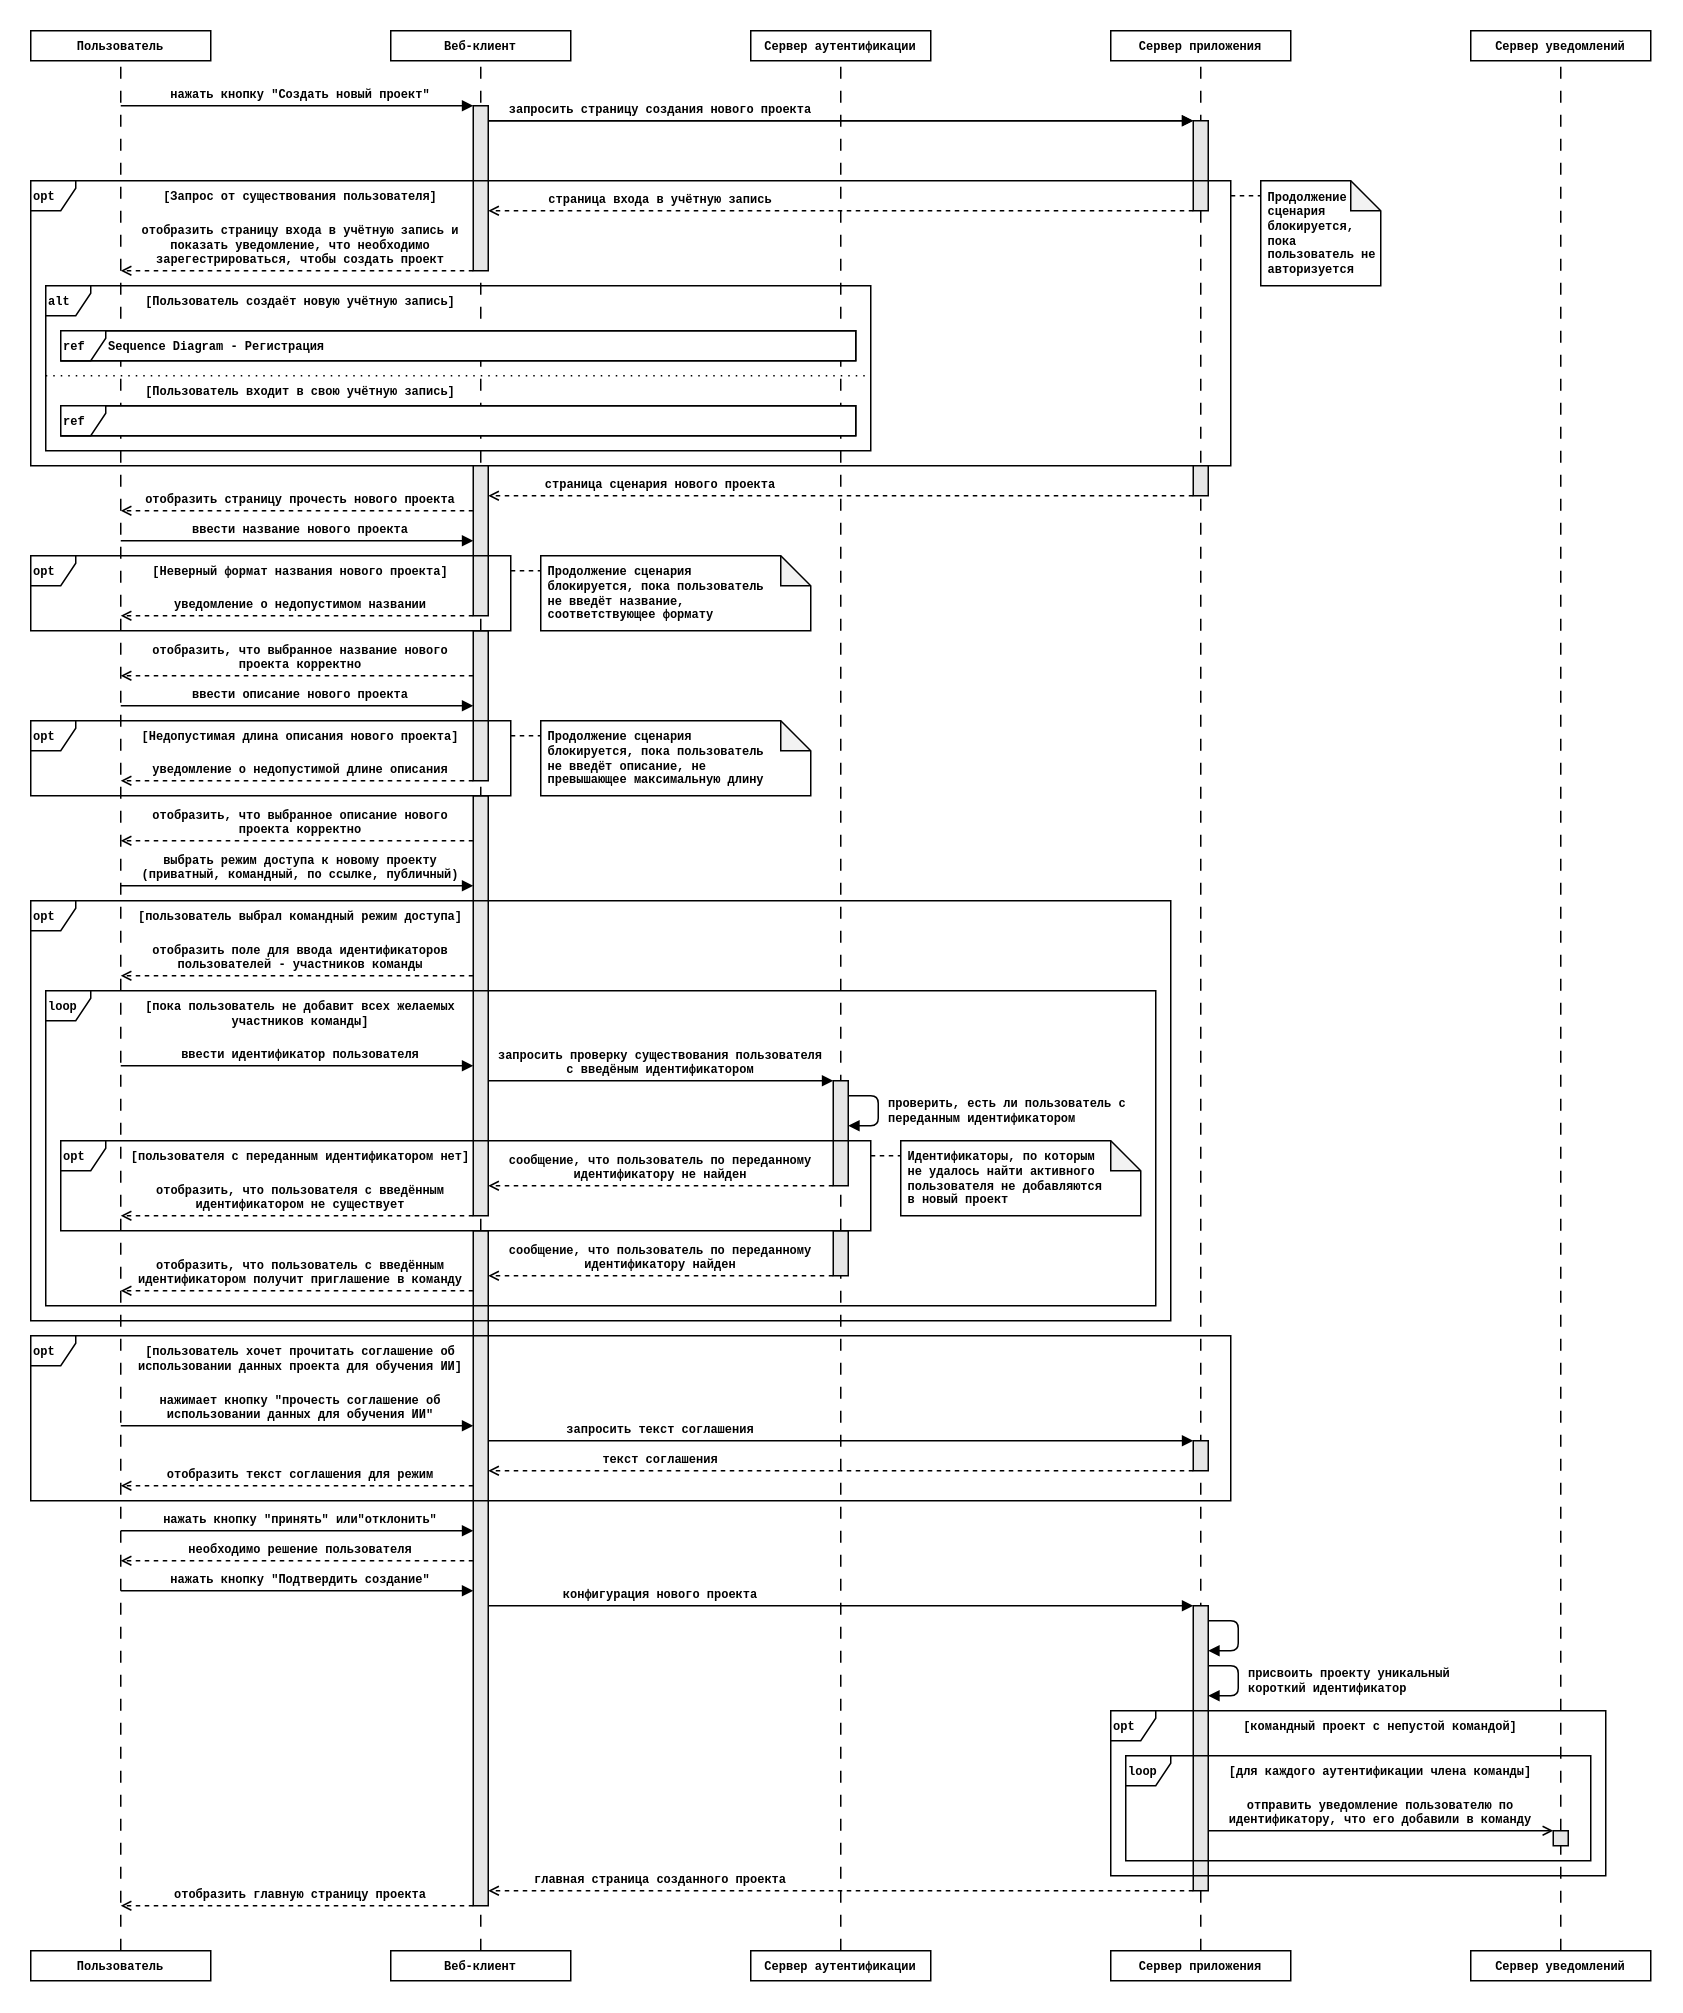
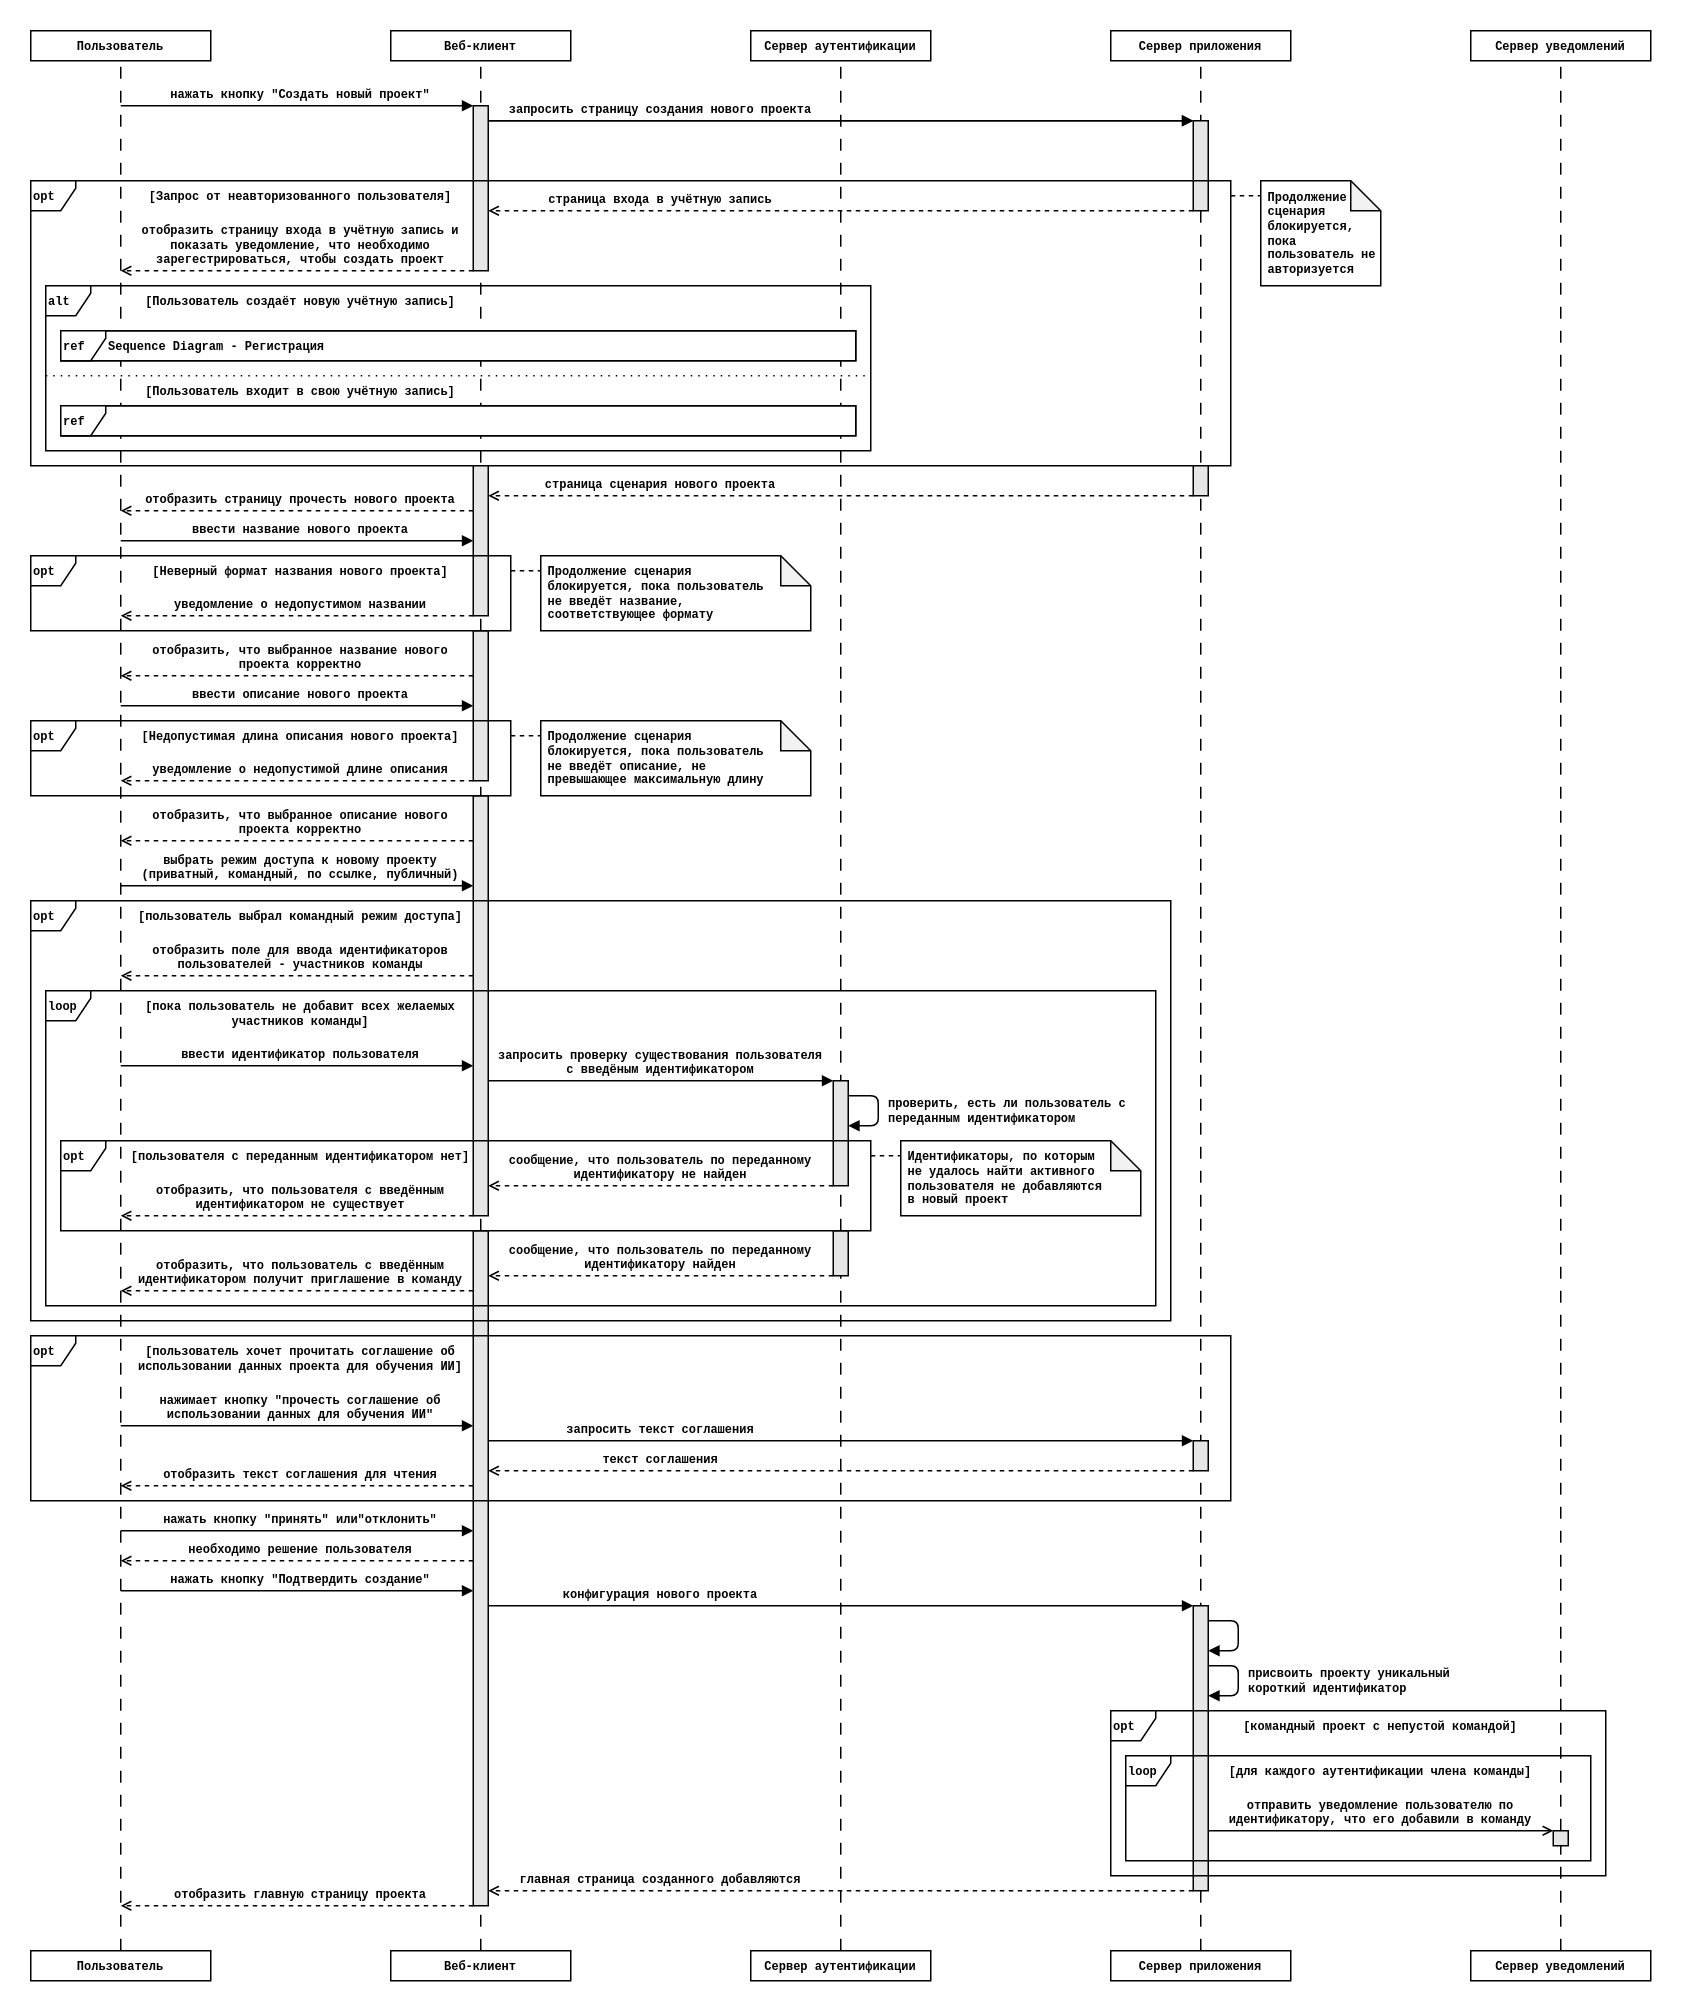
- <mxCell id="18" value="[Запрос от существования пользователя]" style="text;html=1;align=center;verticalAlign=middle;whiteSpace=wrap;rounded=0;fontFamily=Courier New;fontSize=8;fontStyle=1" parent="1" vertex="1"><mxGeometry x="80" y="120" width="240" height="20" as="geometry" /></mxCell>
+ <mxCell id="18" value="[Запрос от неавторизованного пользователя]" style="text;html=1;align=center;verticalAlign=middle;whiteSpace=wrap;rounded=0;fontFamily=Courier New;fontSize=8;fontStyle=1" parent="1" vertex="1"><mxGeometry x="80" y="120" width="240" height="20" as="geometry" /></mxCell>
- <mxCell id="118" value="отобразить текст соглашения для режим" style="text;html=1;align=center;verticalAlign=bottom;whiteSpace=wrap;rounded=0;fontFamily=Courier New;fontSize=8;fontStyle=1" parent="1" vertex="1"><mxGeometry x="90" y="970" width="220" height="20" as="geometry" /></mxCell>
+ <mxCell id="118" value="отобразить текст соглашения для чтения" style="text;html=1;align=center;verticalAlign=bottom;whiteSpace=wrap;rounded=0;fontFamily=Courier New;fontSize=8;fontStyle=1" parent="1" vertex="1"><mxGeometry x="90" y="970" width="220" height="20" as="geometry" /></mxCell>
- <mxCell id="123" value="главная страница созданного проекта" style="text;html=1;align=center;verticalAlign=bottom;whiteSpace=wrap;rounded=0;fontFamily=Courier New;fontSize=8;fontStyle=1" parent="1" vertex="1"><mxGeometry x="330" y="1240" width="220" height="20" as="geometry" /></mxCell>
+ <mxCell id="123" value="главная страница созданного добавляются" style="text;html=1;align=center;verticalAlign=bottom;whiteSpace=wrap;rounded=0;fontFamily=Courier New;fontSize=8;fontStyle=1" parent="1" vertex="1"><mxGeometry x="330" y="1240" width="220" height="20" as="geometry" /></mxCell>
